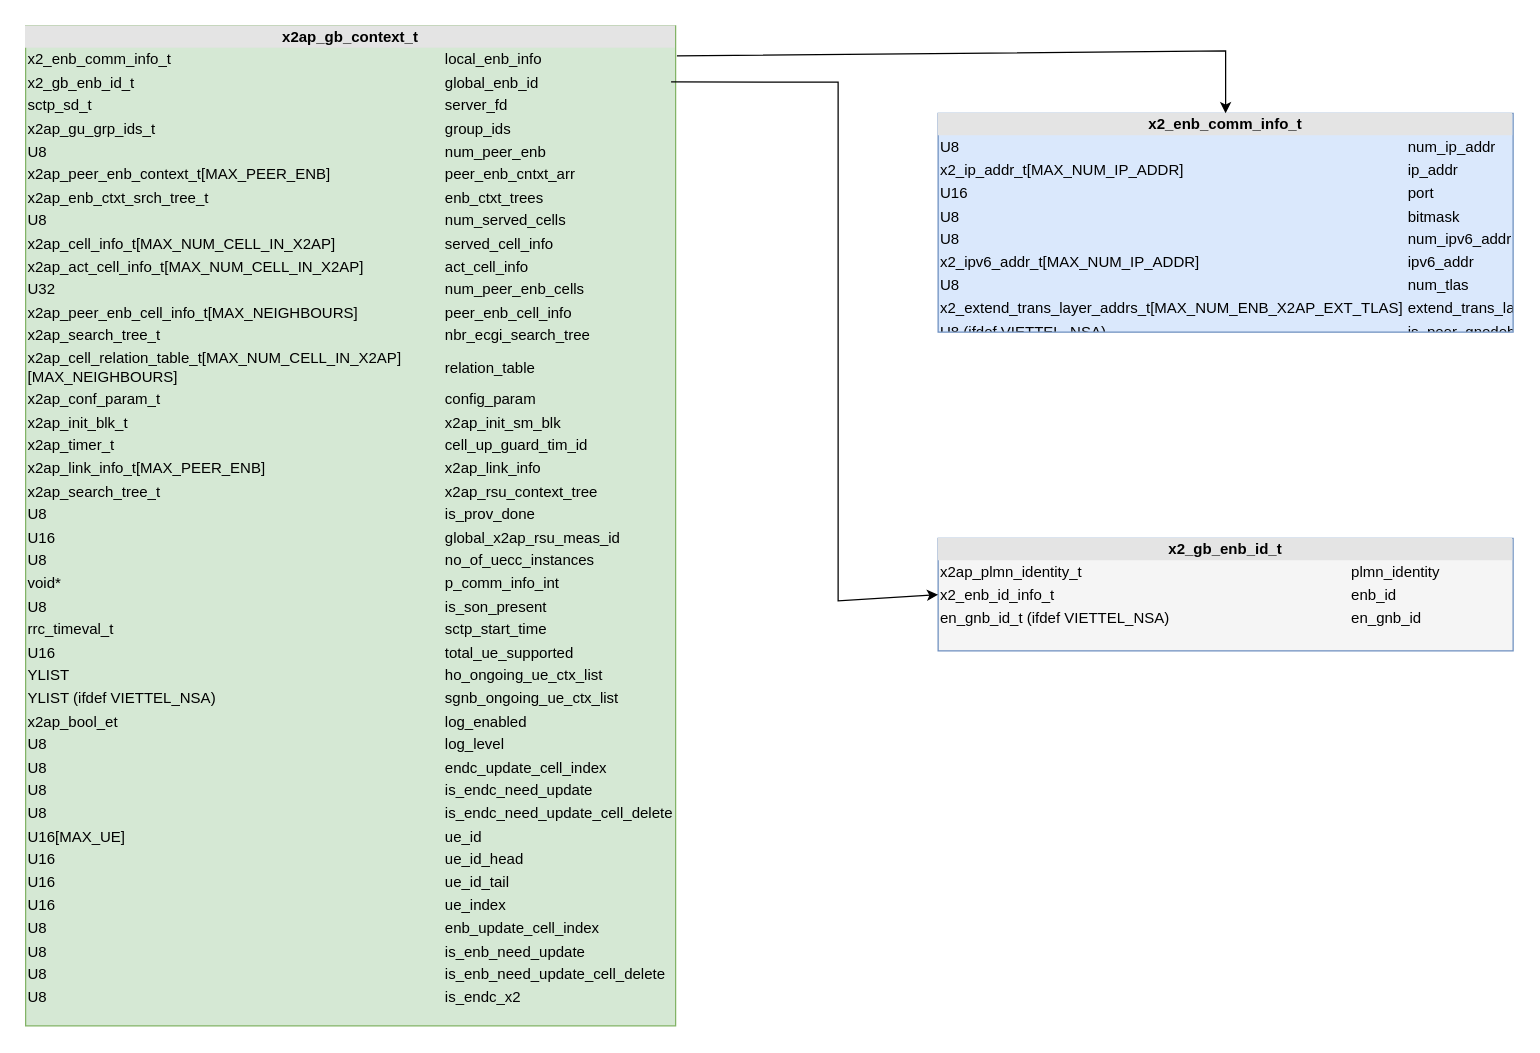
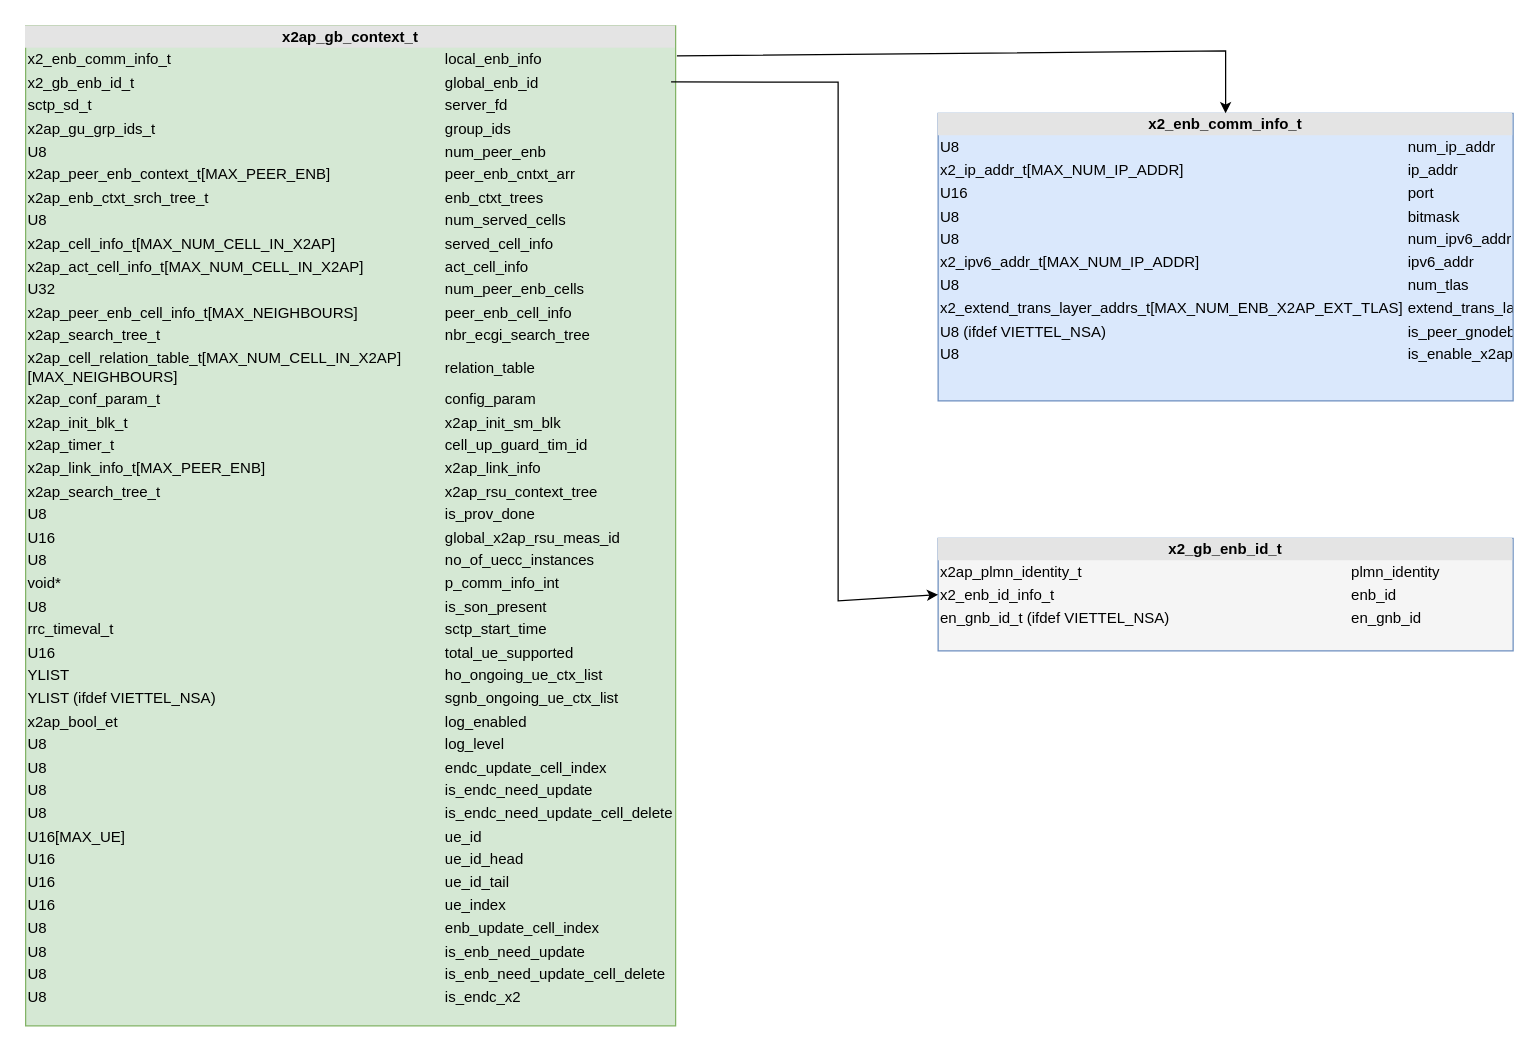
- <mxCell id="3" value="&lt;div style=&quot;text-align: center; box-sizing: border-box; width: 100%; background: rgb(228, 228, 228); padding: 2px;&quot;&gt;&lt;b&gt;x2_enb_comm_info_t&lt;/b&gt;&lt;/div&gt;&lt;table style=&quot;width:100%;font-size:1em;&quot; cellpadding=&quot;2&quot; cellspacing=&quot;0&quot;&gt;&lt;tbody&gt;  &lt;tr&gt;&lt;td&gt;U8&lt;/td&gt;&lt;td&gt;num_ip_addr&lt;/td&gt;&lt;/tr&gt; &lt;tr&gt;&lt;td&gt;x2_ip_addr_t[MAX_NUM_IP_ADDR]&lt;/td&gt;&lt;td&gt;ip_addr&lt;/td&gt;&lt;/tr&gt; &lt;tr&gt;&lt;td&gt;U16&lt;/td&gt;&lt;td&gt;port&lt;/td&gt;&lt;/tr&gt; &lt;tr&gt;&lt;td&gt;U8&lt;/td&gt;&lt;td&gt;bitmask&lt;/td&gt;&lt;/tr&gt; &lt;tr&gt;&lt;td&gt;U8&lt;/td&gt;&lt;td&gt;num_ipv6_addr&lt;/td&gt;&lt;/tr&gt; &lt;tr&gt;&lt;td&gt;x2_ipv6_addr_t[MAX_NUM_IP_ADDR]&lt;/td&gt;&lt;td&gt;ipv6_addr&lt;/td&gt;&lt;/tr&gt; &lt;tr&gt;&lt;td&gt;U8&lt;/td&gt;&lt;td&gt;num_tlas&lt;/td&gt;&lt;/tr&gt; &lt;tr&gt;&lt;td&gt;x2_extend_trans_layer_addrs_t[MAX_NUM_ENB_X2AP_EXT_TLAS]&lt;/td&gt;&lt;td&gt;extend_trans_layer_addrs&lt;/td&gt;&lt;/tr&gt; &lt;tr&gt;&lt;td&gt;U8 (ifdef VIETTEL_NSA)&lt;/td&gt;&lt;td&gt;is_peer_gnodeb&lt;/td&gt;&lt;/tr&gt; &lt;tr&gt;&lt;td&gt;U8&lt;/td&gt;&lt;td&gt;is_enable_x2ap&lt;/td&gt;&lt;/tr&gt;  &lt;/tbody&gt;&lt;/table&gt;" style="verticalAlign=top;align=left;overflow=fill;html=1;whiteSpace=wrap;fillColor=#dae8fc;strokeColor=#6c8ebf;" parent="1" vertex="1"><mxGeometry x="750" y="90" width="460" height="175" as="geometry" /></mxCell>
+ <mxCell id="3" value="&lt;div style=&quot;text-align: center; box-sizing: border-box; width: 100%; background: rgb(228, 228, 228); padding: 2px;&quot;&gt;&lt;b&gt;x2_enb_comm_info_t&lt;/b&gt;&lt;/div&gt;&lt;table style=&quot;width:100%;font-size:1em;&quot; cellpadding=&quot;2&quot; cellspacing=&quot;0&quot;&gt;&lt;tbody&gt;  &lt;tr&gt;&lt;td&gt;U8&lt;/td&gt;&lt;td&gt;num_ip_addr&lt;/td&gt;&lt;/tr&gt; &lt;tr&gt;&lt;td&gt;x2_ip_addr_t[MAX_NUM_IP_ADDR]&lt;/td&gt;&lt;td&gt;ip_addr&lt;/td&gt;&lt;/tr&gt; &lt;tr&gt;&lt;td&gt;U16&lt;/td&gt;&lt;td&gt;port&lt;/td&gt;&lt;/tr&gt; &lt;tr&gt;&lt;td&gt;U8&lt;/td&gt;&lt;td&gt;bitmask&lt;/td&gt;&lt;/tr&gt; &lt;tr&gt;&lt;td&gt;U8&lt;/td&gt;&lt;td&gt;num_ipv6_addr&lt;/td&gt;&lt;/tr&gt; &lt;tr&gt;&lt;td&gt;x2_ipv6_addr_t[MAX_NUM_IP_ADDR]&lt;/td&gt;&lt;td&gt;ipv6_addr&lt;/td&gt;&lt;/tr&gt; &lt;tr&gt;&lt;td&gt;U8&lt;/td&gt;&lt;td&gt;num_tlas&lt;/td&gt;&lt;/tr&gt; &lt;tr&gt;&lt;td&gt;x2_extend_trans_layer_addrs_t[MAX_NUM_ENB_X2AP_EXT_TLAS]&lt;/td&gt;&lt;td&gt;extend_trans_layer_addrs&lt;/td&gt;&lt;/tr&gt; &lt;tr&gt;&lt;td&gt;U8 (ifdef VIETTEL_NSA)&lt;/td&gt;&lt;td&gt;is_peer_gnodeb&lt;/td&gt;&lt;/tr&gt; &lt;tr&gt;&lt;td&gt;U8&lt;/td&gt;&lt;td&gt;is_enable_x2ap&lt;/td&gt;&lt;/tr&gt;  &lt;/tbody&gt;&lt;/table&gt;" style="verticalAlign=top;align=left;overflow=fill;html=1;whiteSpace=wrap;fillColor=#dae8fc;strokeColor=#6c8ebf;" parent="1" vertex="1"><mxGeometry x="750" y="90" width="460" height="230" as="geometry" /></mxCell>
